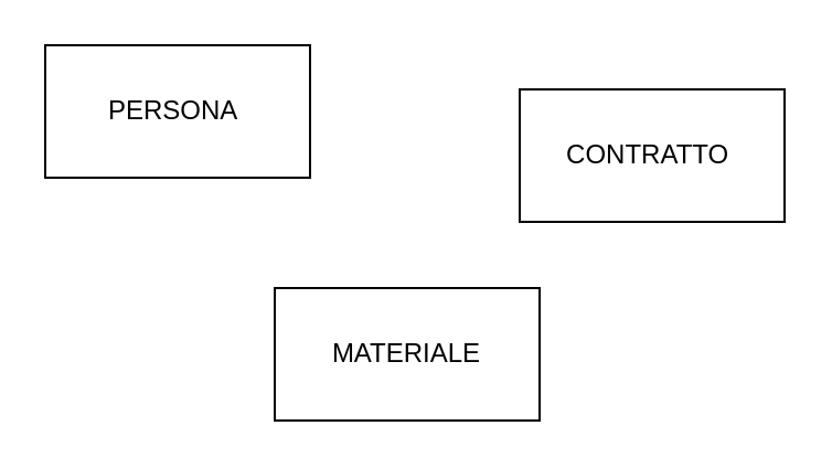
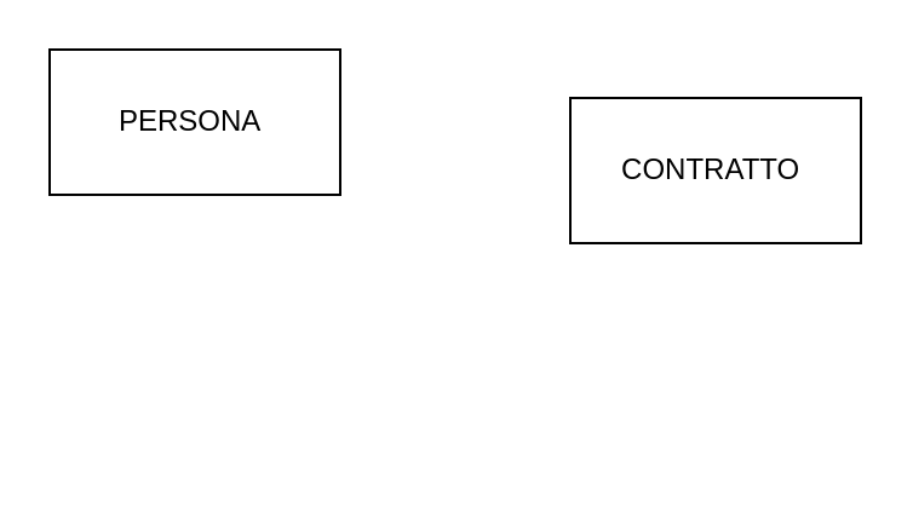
- <mxCell id="4" value="MATERIALE" style="rounded=0;whiteSpace=wrap;html=1;" parent="1" vertex="1"><mxGeometry x="124" y="130" width="120" height="60" as="geometry" /></mxCell>
